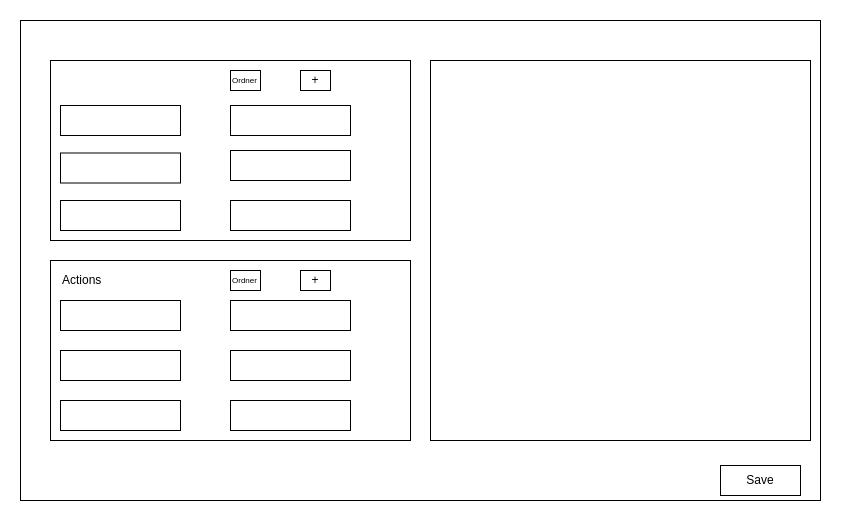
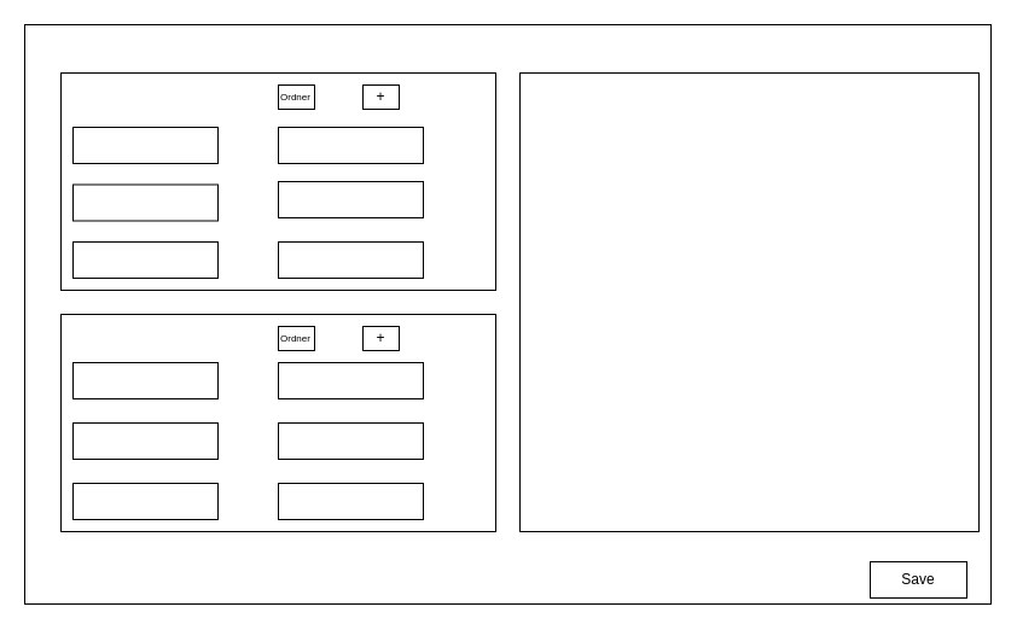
- <mxCell id="19" value="Actions" style="text;html=1;strokeColor=none;fillColor=none;align=left;verticalAlign=middle;whiteSpace=wrap;rounded=0;" vertex="1" parent="1"><mxGeometry x="60" y="270" width="70" height="20" as="geometry" /></mxCell>
